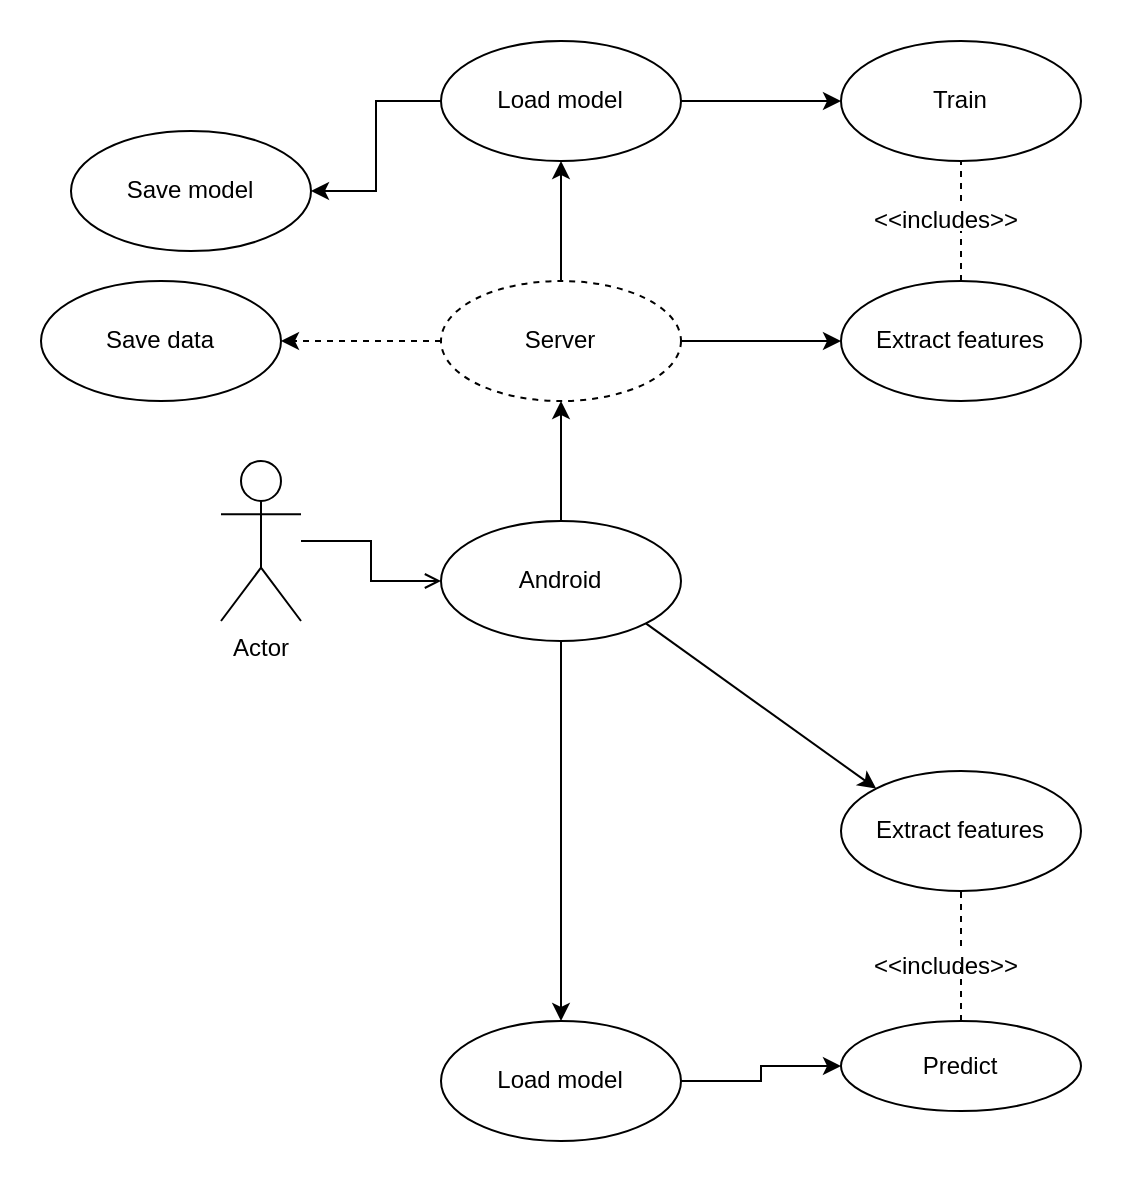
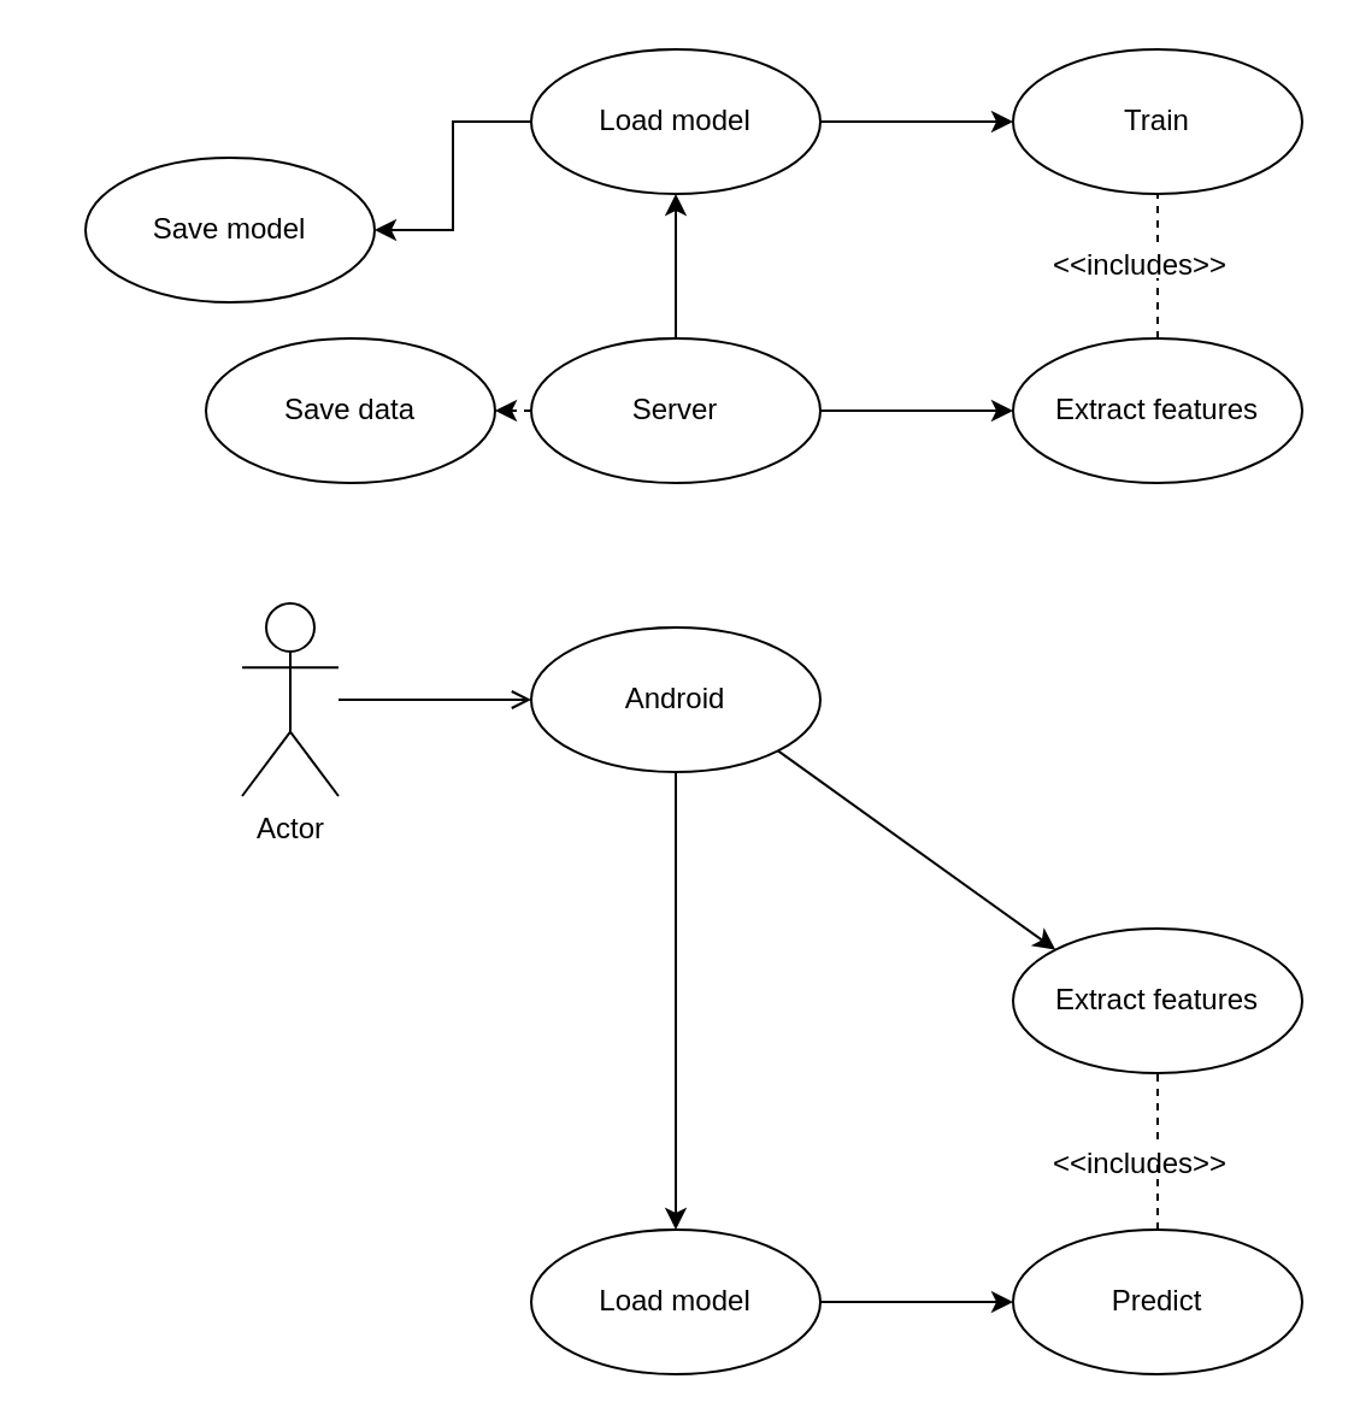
- <mxCell id="18" value="Save data" style="ellipse;whiteSpace=wrap;html=1;" vertex="1" parent="1"><mxGeometry x="20" y="140" width="120" height="60" as="geometry" /></mxCell>
+ <mxCell id="18" value="Save data" style="ellipse;whiteSpace=wrap;html=1;" vertex="1" parent="1"><mxGeometry x="85" y="140" width="120" height="60" as="geometry" /></mxCell>
- <mxCell id="14" value="Server" style="ellipse;whiteSpace=wrap;html=1;dashed=1;" vertex="1" parent="1"><mxGeometry x="220" y="140" width="120" height="60" as="geometry" /></mxCell>
+ <mxCell id="14" value="Server" style="ellipse;whiteSpace=wrap;html=1;" vertex="1" parent="1"><mxGeometry x="220" y="140" width="120" height="60" as="geometry" /></mxCell>
- <mxCell id="9" style="edgeStyle=orthogonalEdgeStyle;rounded=0;orthogonalLoop=1;jettySize=auto;html=1;exitX=0.5;exitY=0;exitDx=0;exitDy=0;entryX=0.5;entryY=1;entryDx=0;entryDy=0;" edge="1" parent="1" source="10" target="14"><mxGeometry relative="1" as="geometry" /></mxCell>
- <mxCell id="6" value="Actor" style="shape=umlActor;verticalLabelPosition=bottom;labelBackgroundColor=#ffffff;verticalAlign=top;html=1;outlineConnect=0;" vertex="1" parent="1"><mxGeometry x="110" y="230" width="40" height="80" as="geometry" /></mxCell>
+ <mxCell id="6" value="Actor" style="shape=umlActor;verticalLabelPosition=bottom;labelBackgroundColor=#ffffff;verticalAlign=top;html=1;outlineConnect=0;" vertex="1" parent="1"><mxGeometry x="100" y="250" width="40" height="80" as="geometry" /></mxCell>
- <mxCell id="7" value="Predict" style="ellipse;whiteSpace=wrap;html=1;" vertex="1" parent="1"><mxGeometry x="420" y="510" width="120" height="45" as="geometry" /></mxCell>
+ <mxCell id="7" value="Predict" style="ellipse;whiteSpace=wrap;html=1;" vertex="1" parent="1"><mxGeometry x="420" y="510" width="120" height="60" as="geometry" /></mxCell>
